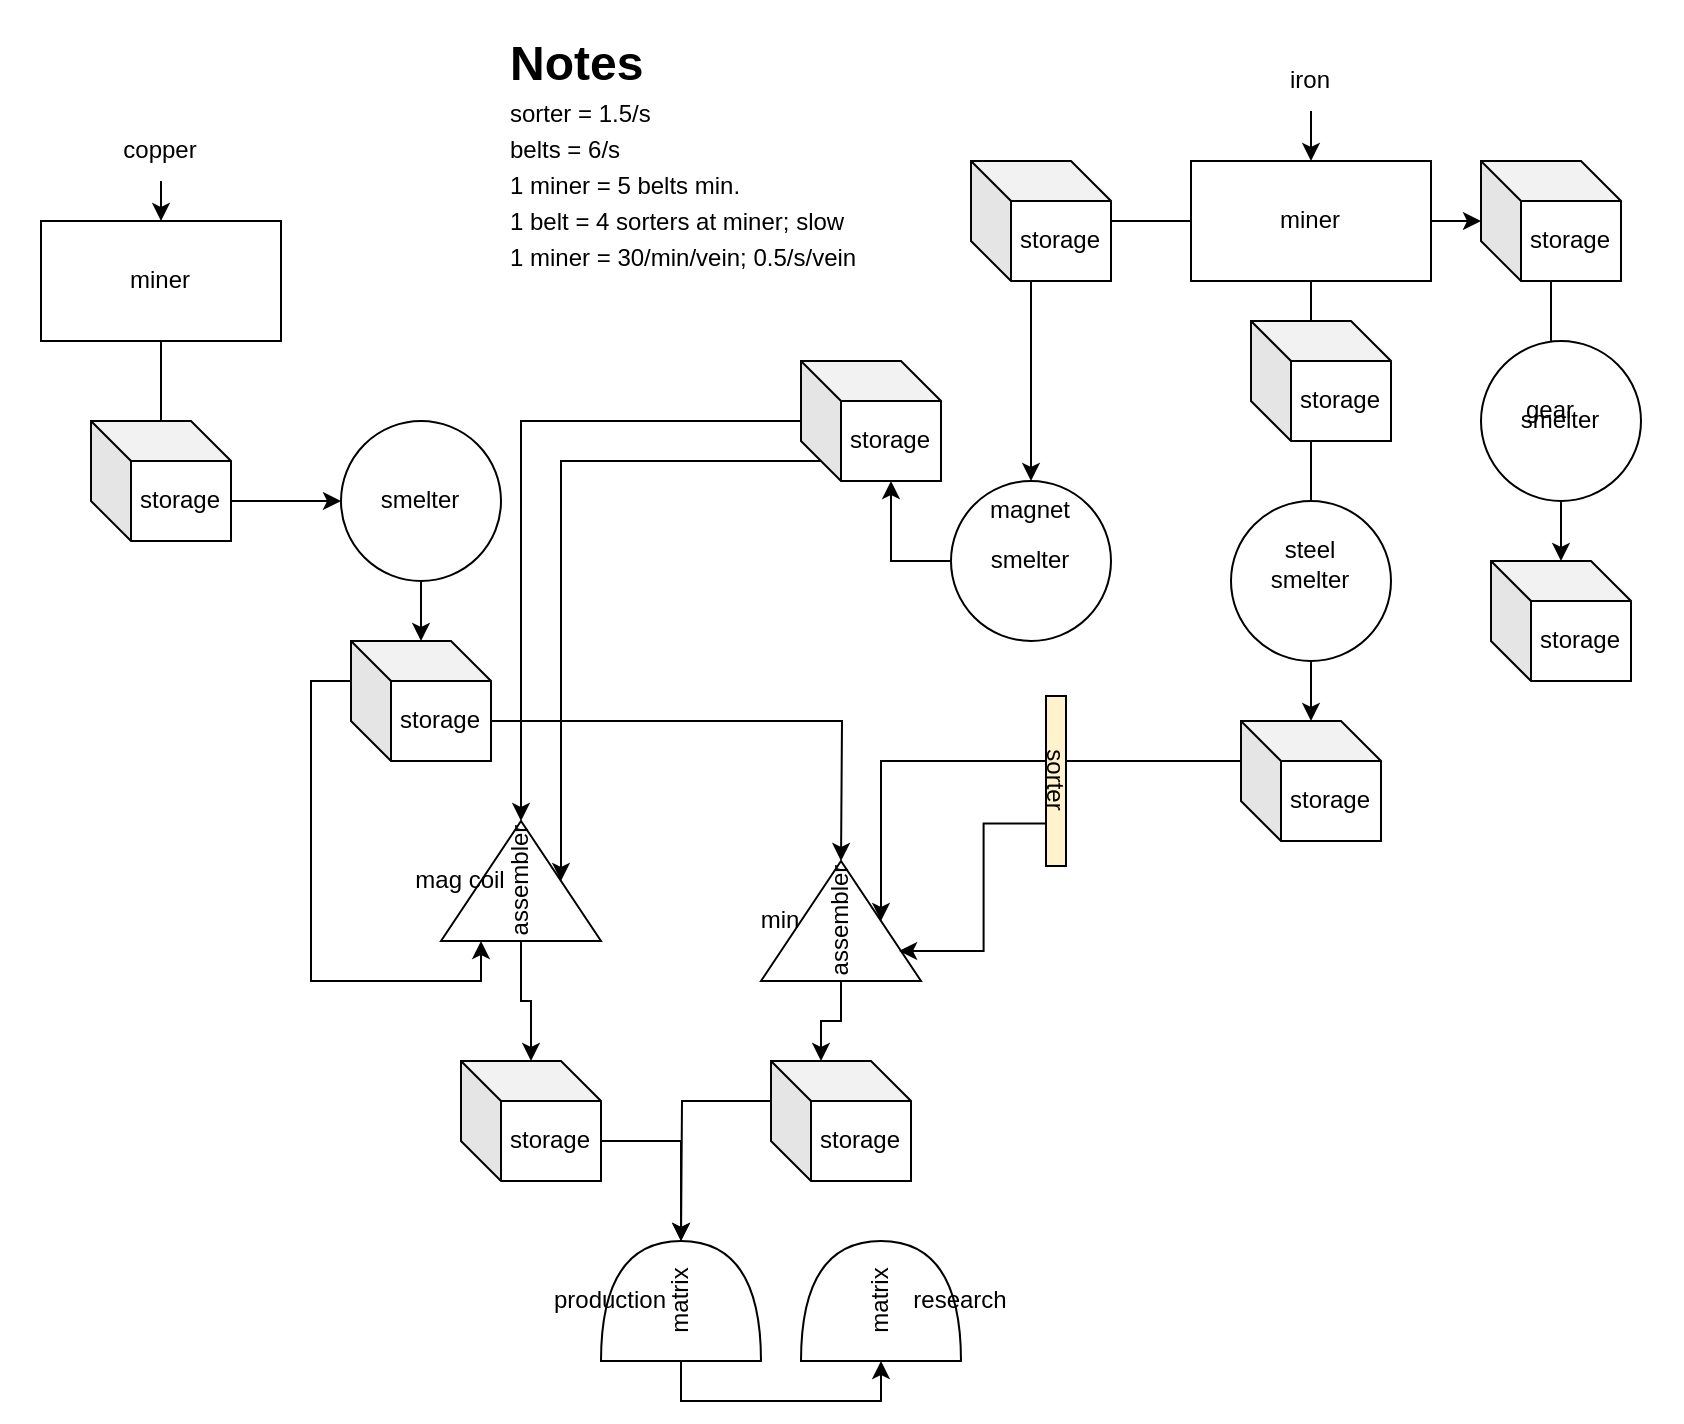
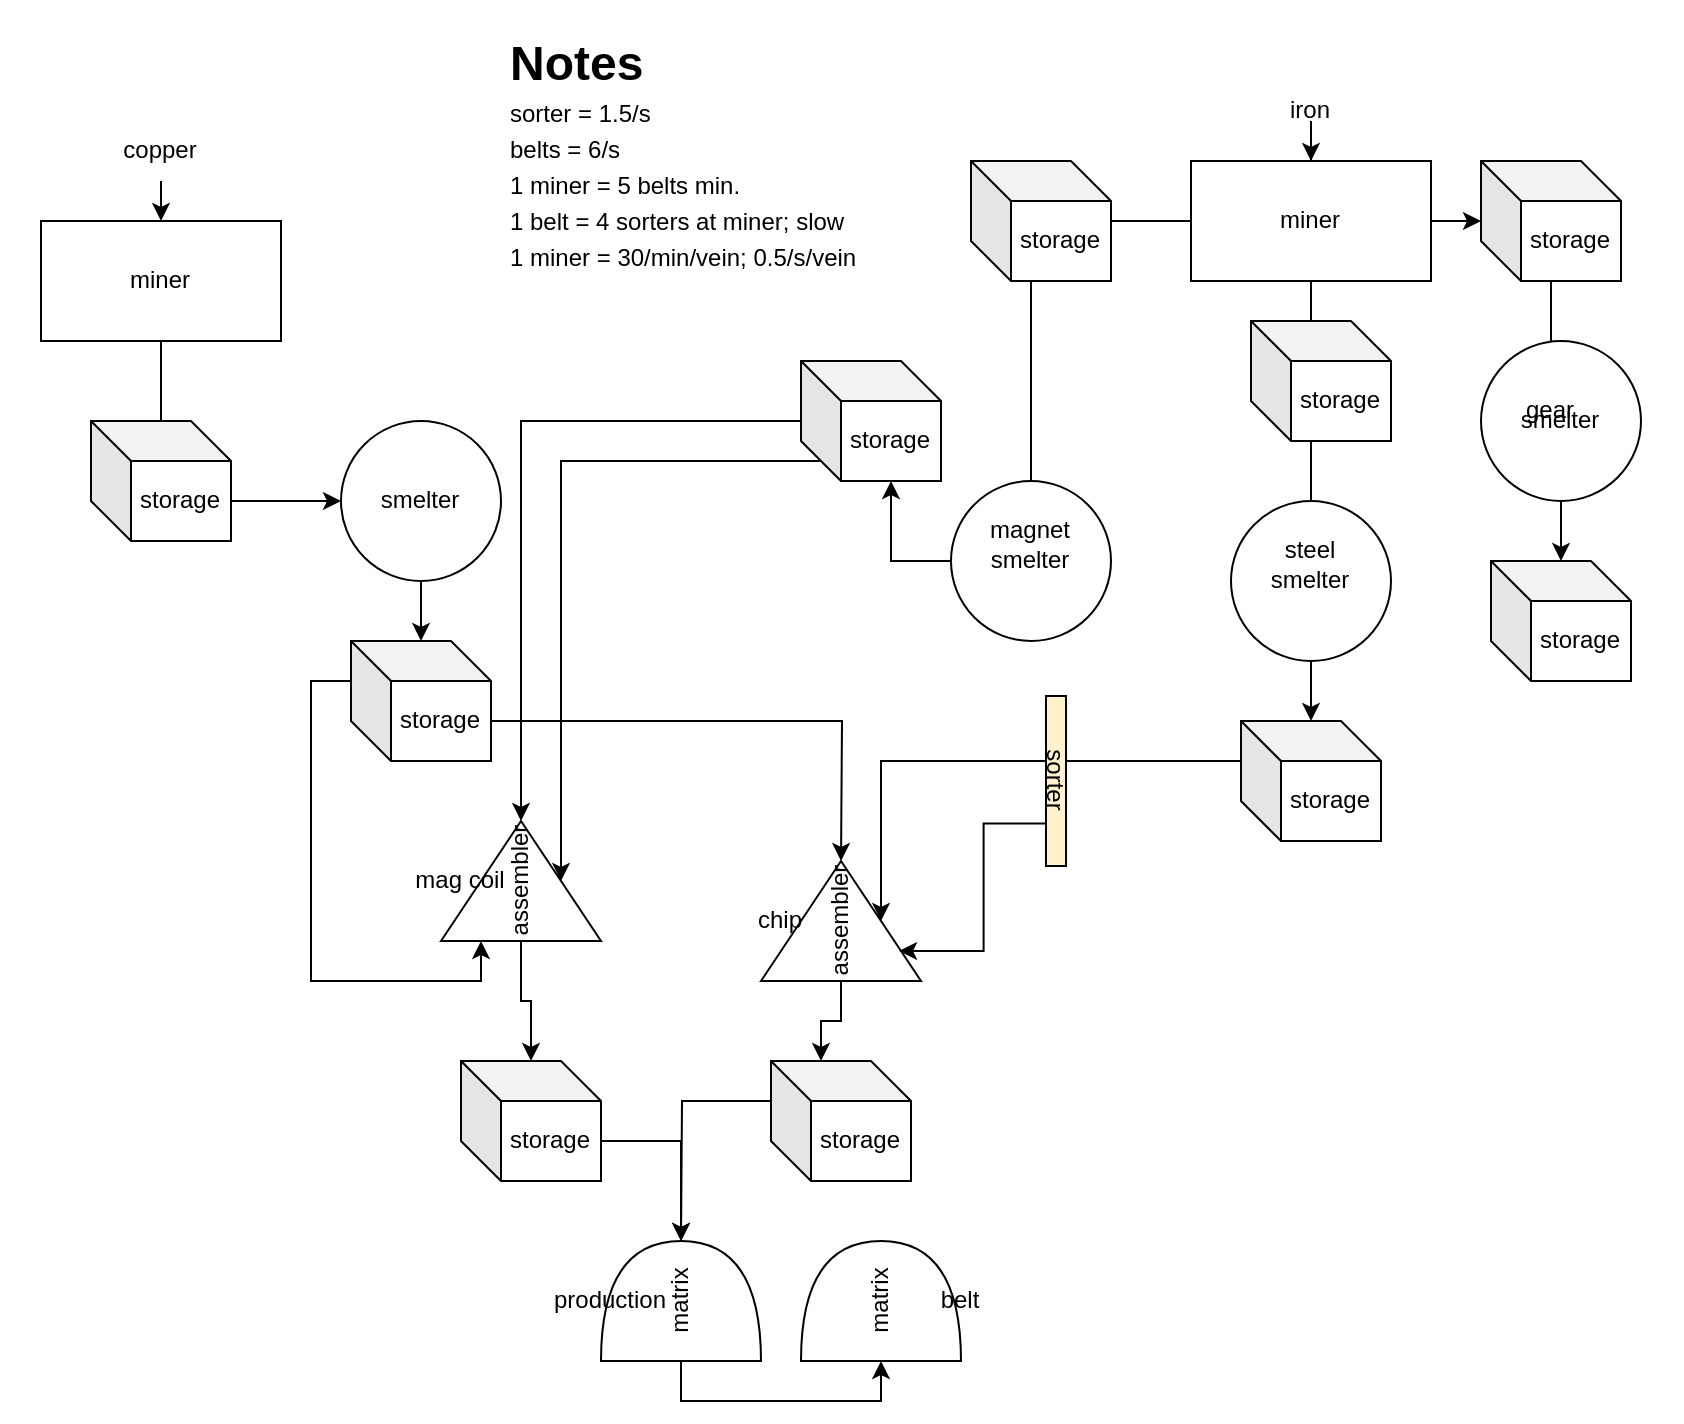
- <mxCell id="4" value="iron" style="text;html=1;strokeColor=none;fillColor=none;align=center;verticalAlign=middle;whiteSpace=wrap;rounded=0;" vertex="1" parent="1"><mxGeometry x="625" y="25" width="60" height="30" as="geometry" /></mxCell>
+ <mxCell id="4" value="iron" style="text;html=1;strokeColor=none;fillColor=none;align=center;verticalAlign=middle;whiteSpace=wrap;rounded=0;" vertex="1" parent="1"><mxGeometry x="625" y="40" width="60" height="30" as="geometry" /></mxCell>
- <mxCell id="23" value="magnet" style="text;html=1;strokeColor=none;fillColor=none;align=center;verticalAlign=middle;whiteSpace=wrap;rounded=0;" vertex="1" parent="21"><mxGeometry x="10" width="60" height="30" as="geometry" /></mxCell>
+ <mxCell id="23" value="magnet" style="text;html=1;strokeColor=none;fillColor=none;align=center;verticalAlign=middle;whiteSpace=wrap;rounded=0;" vertex="1" parent="21"><mxGeometry x="10" y="10" width="60" height="30" as="geometry" /></mxCell>
- <mxCell id="41" value="min" style="text;html=1;strokeColor=none;fillColor=none;align=center;verticalAlign=middle;whiteSpace=wrap;rounded=0;" vertex="1" parent="39"><mxGeometry y="15" width="60" height="30" as="geometry" /></mxCell>
+ <mxCell id="41" value="chip" style="text;html=1;strokeColor=none;fillColor=none;align=center;verticalAlign=middle;whiteSpace=wrap;rounded=0;" vertex="1" parent="39"><mxGeometry y="15" width="60" height="30" as="geometry" /></mxCell>
- <mxCell id="51" value="research" style="text;html=1;strokeColor=none;fillColor=none;align=center;verticalAlign=middle;whiteSpace=wrap;rounded=0;" vertex="1" parent="49"><mxGeometry x="50" y="15" width="60" height="30" as="geometry" /></mxCell>
+ <mxCell id="51" value="belt" style="text;html=1;strokeColor=none;fillColor=none;align=center;verticalAlign=middle;whiteSpace=wrap;rounded=0;" vertex="1" parent="49"><mxGeometry x="50" y="15" width="60" height="30" as="geometry" /></mxCell>
